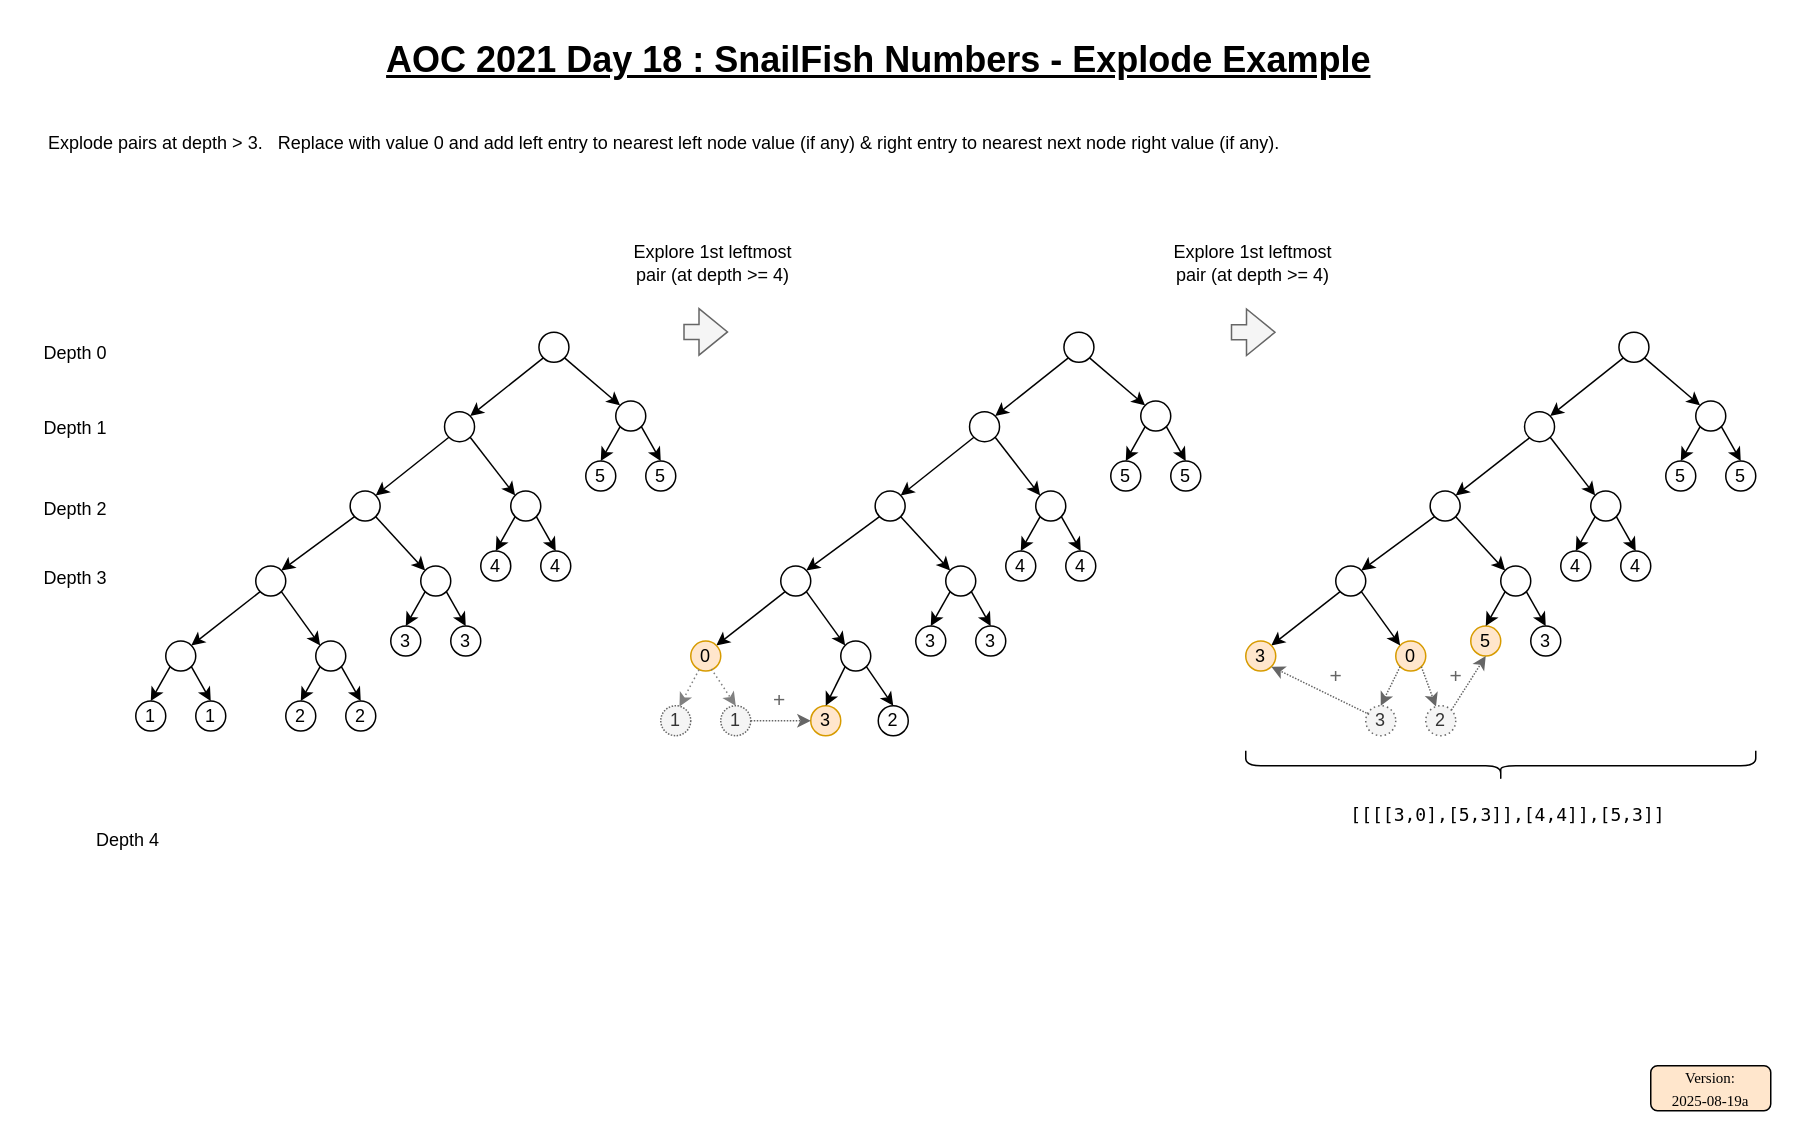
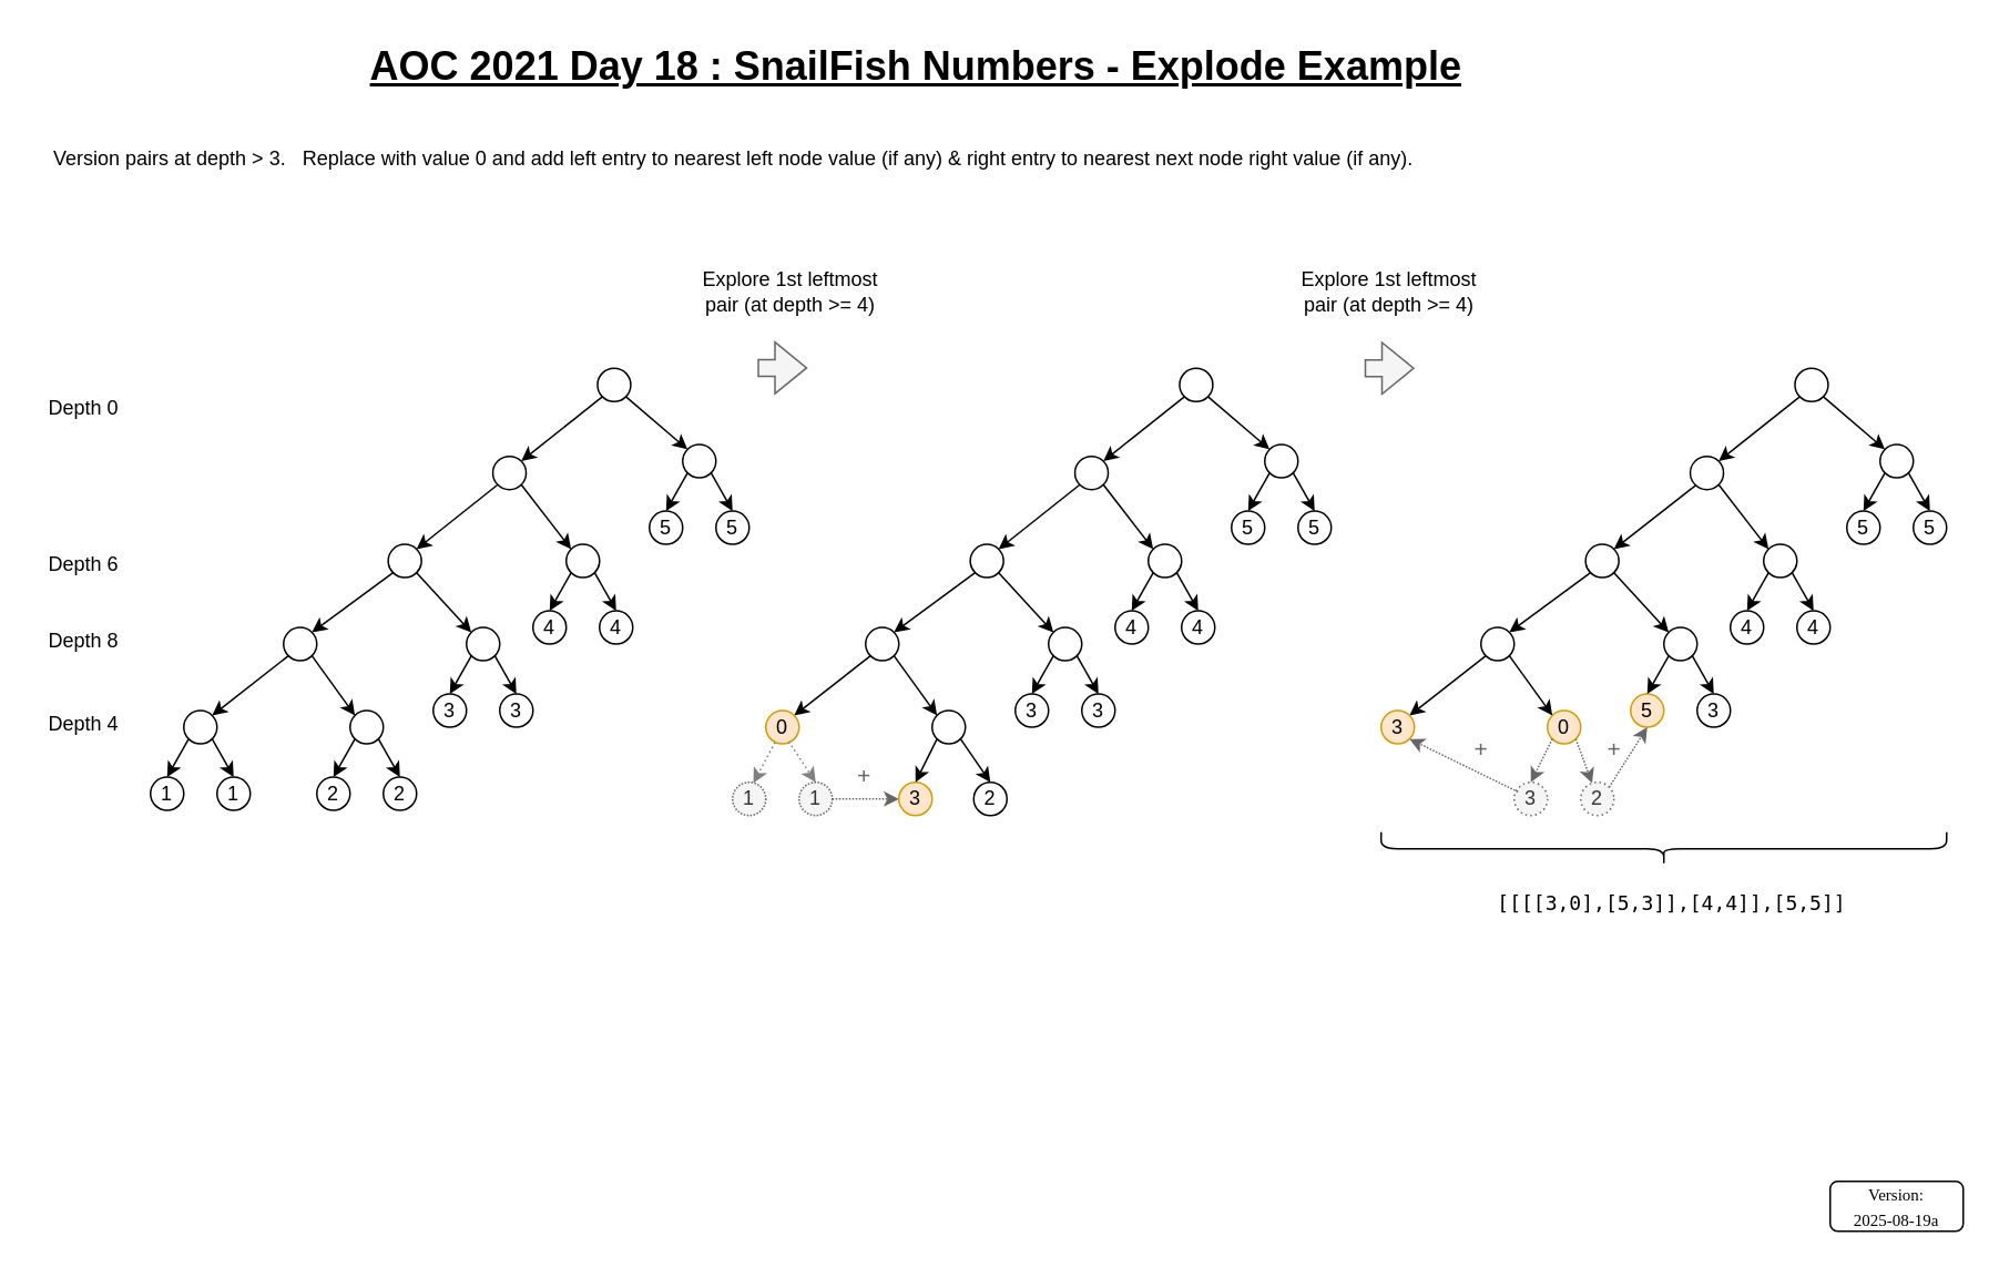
- <mxCell id="146" value="AOC 2021 Day 18 : SnailFish Numbers - Explode Example" style="text;strokeColor=none;fillColor=none;html=1;fontSize=24;fontStyle=5;verticalAlign=middle;align=center;" vertex="1" parent="145"><mxGeometry x="235" y="20" width="700" height="40" as="geometry" /></mxCell>
+ <mxCell id="146" value="AOC 2021 Day 18 : SnailFish Numbers - Explode Example" style="text;strokeColor=none;fillColor=none;html=1;fontSize=24;fontStyle=5;verticalAlign=middle;align=center;" vertex="1" parent="145"><mxGeometry x="200" y="20" width="700" height="40" as="geometry" /></mxCell>
- <mxCell id="147" value="Explode pairs at depth &amp;gt; 3.&amp;nbsp; &amp;nbsp;Replace with value 0 and add left entry to nearest left node value (if any) &amp;amp; right entry to nearest next node right value (if any)." style="text;html=1;align=left;verticalAlign=middle;whiteSpace=wrap;rounded=0;" vertex="1" parent="145"><mxGeometry x="30" y="80" width="900" height="30" as="geometry" /></mxCell>
+ <mxCell id="147" value="Version pairs at depth &amp;gt; 3.&amp;nbsp; &amp;nbsp;Replace with value 0 and add left entry to nearest left node value (if any) &amp;amp; right entry to nearest next node right value (if any)." style="text;html=1;align=left;verticalAlign=middle;whiteSpace=wrap;rounded=0;" vertex="1" parent="145"><mxGeometry x="30" y="80" width="900" height="30" as="geometry" /></mxCell>
- <mxCell id="140" value="Depth 0" style="text;html=1;align=center;verticalAlign=middle;whiteSpace=wrap;rounded=0;" vertex="1" parent="139"><mxGeometry y="220" width="60" height="30" as="geometry" x="20" /></mxCell>
+ <mxCell id="140" value="Depth 0" style="text;html=1;align=center;verticalAlign=middle;whiteSpace=wrap;rounded=0;" vertex="1" parent="139"><mxGeometry x="20" y="230" width="60" height="30" as="geometry" /></mxCell>
- <mxCell id="141" value="Depth 1" style="text;html=1;align=center;verticalAlign=middle;whiteSpace=wrap;rounded=0;" vertex="1" parent="139"><mxGeometry y="270" width="60" height="30" as="geometry" x="20" /></mxCell>
- <mxCell id="142" value="Depth 2" style="text;html=1;align=center;verticalAlign=middle;whiteSpace=wrap;rounded=0;" vertex="1" parent="139"><mxGeometry y="323.5" width="60" height="30" as="geometry" x="20" /></mxCell>
+ <mxCell id="142" value="Depth 6" style="text;html=1;align=center;verticalAlign=middle;whiteSpace=wrap;rounded=0;" vertex="1" parent="139"><mxGeometry y="323.5" width="60" height="30" as="geometry" x="20" /></mxCell>
- <mxCell id="143" value="Depth 3" style="text;html=1;align=center;verticalAlign=middle;whiteSpace=wrap;rounded=0;" vertex="1" parent="139"><mxGeometry y="370" width="60" height="30" as="geometry" x="20" /></mxCell>
+ <mxCell id="143" value="Depth 8" style="text;html=1;align=center;verticalAlign=middle;whiteSpace=wrap;rounded=0;" vertex="1" parent="139"><mxGeometry y="370" width="60" height="30" as="geometry" x="20" /></mxCell>
- <mxCell id="120" value="&lt;code&gt;[[[[3,0],[5,3]],[4,4]],[5,3]]&lt;/code&gt;" style="text;html=1;align=center;verticalAlign=middle;whiteSpace=wrap;rounded=0;" vertex="1" parent="1"><mxGeometry x="870" y="533.14" width="270" height="20" as="geometry" /></mxCell>
+ <mxCell id="120" value="&lt;code&gt;[[[[3,0],[5,3]],[4,4]],[5,5]]&lt;/code&gt;" style="text;html=1;align=center;verticalAlign=middle;whiteSpace=wrap;rounded=0;" vertex="1" parent="1"><mxGeometry x="870" y="533.14" width="270" height="20" as="geometry" /></mxCell>
- <mxCell id="144" value="Depth 4" style="text;html=1;align=center;verticalAlign=middle;whiteSpace=wrap;rounded=0;" vertex="1" parent="139"><mxGeometry x="55" y="545" width="60" height="30" as="geometry" /></mxCell>
+ <mxCell id="144" value="Depth 4" style="text;html=1;align=center;verticalAlign=middle;whiteSpace=wrap;rounded=0;" vertex="1" parent="139"><mxGeometry y="420" width="60" height="30" as="geometry" x="20" /></mxCell>
- <mxCell id="129" value="&lt;font face=&quot;Times New Roman&quot; style=&quot;font-size: 10px;&quot;&gt;Version:&lt;br&gt;2025-08-19a&lt;/font&gt;" style="rounded=1;whiteSpace=wrap;html=1;fillColor=#ffe6cc;" vertex="1" parent="128"><mxGeometry x="1100" y="710" width="80" height="30" as="geometry" /></mxCell>
+ <mxCell id="129" value="&lt;font face=&quot;Times New Roman&quot; style=&quot;font-size: 10px;&quot;&gt;Version:&lt;br&gt;2025-08-19a&lt;/font&gt;" style="rounded=1;whiteSpace=wrap;html=1;" vertex="1" parent="128"><mxGeometry x="1100" y="710" width="80" height="30" as="geometry" /></mxCell>
